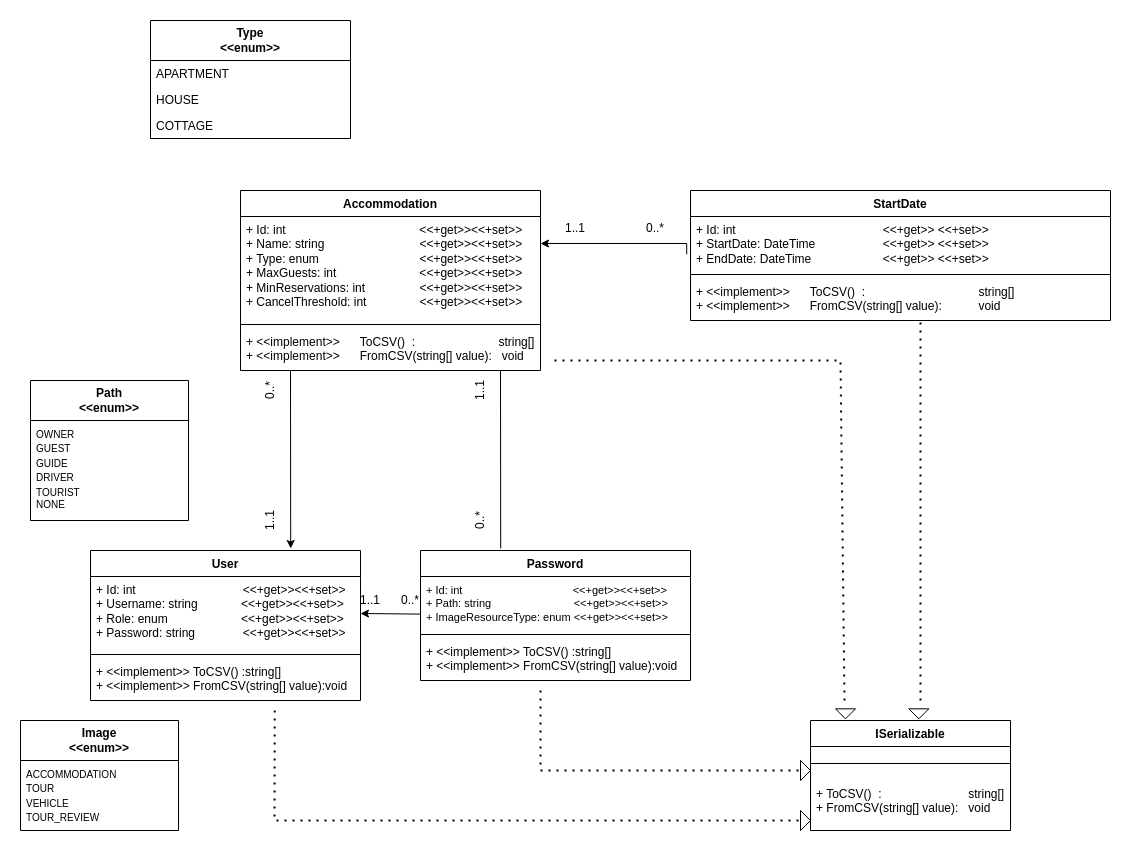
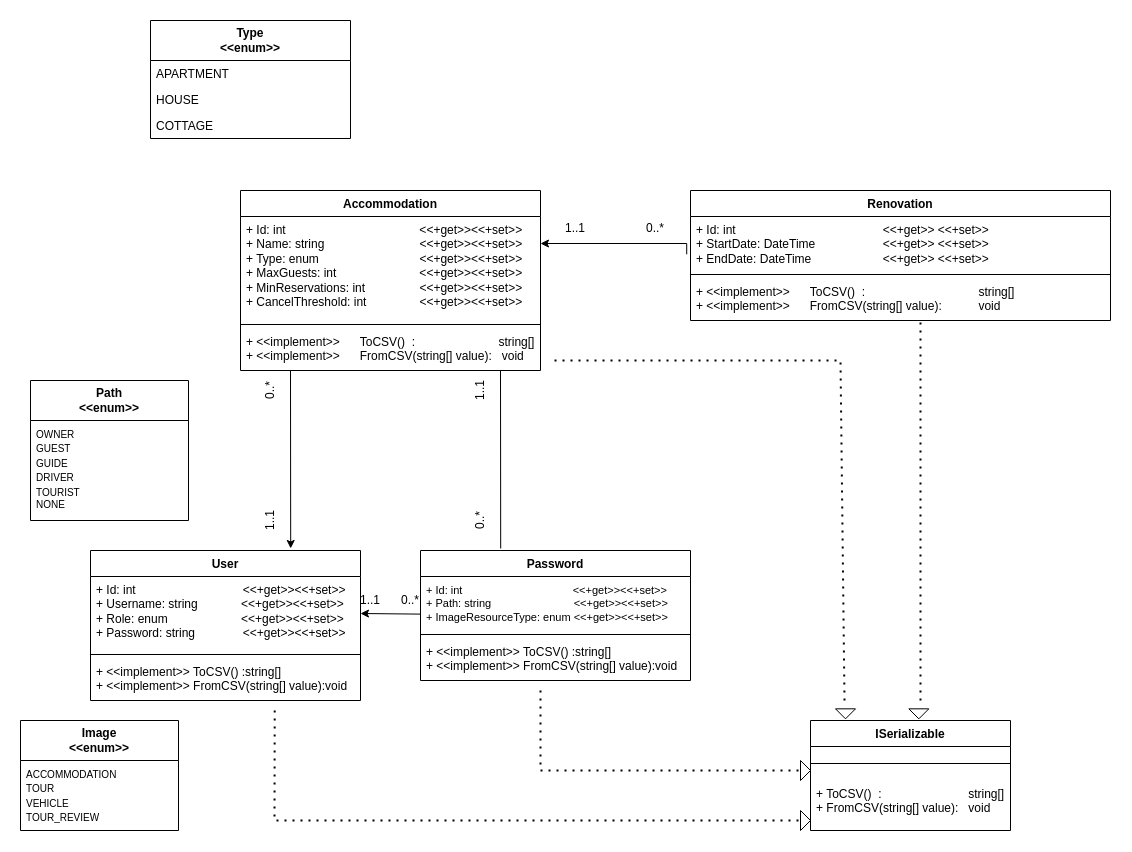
- <mxCell id="6" value="StartDate" style="swimlane;fontStyle=1;align=center;verticalAlign=top;childLayout=stackLayout;horizontal=1;startSize=26;horizontalStack=0;resizeParent=1;resizeParentMax=0;resizeLast=0;collapsible=1;marginBottom=0;whiteSpace=wrap;html=1;" parent="1" vertex="1"><mxGeometry x="690" y="190" width="420" height="130" as="geometry" /></mxCell>
+ <mxCell id="6" value="Renovation" style="swimlane;fontStyle=1;align=center;verticalAlign=top;childLayout=stackLayout;horizontal=1;startSize=26;horizontalStack=0;resizeParent=1;resizeParentMax=0;resizeLast=0;collapsible=1;marginBottom=0;whiteSpace=wrap;html=1;" parent="1" vertex="1"><mxGeometry x="690" y="190" width="420" height="130" as="geometry" /></mxCell>
